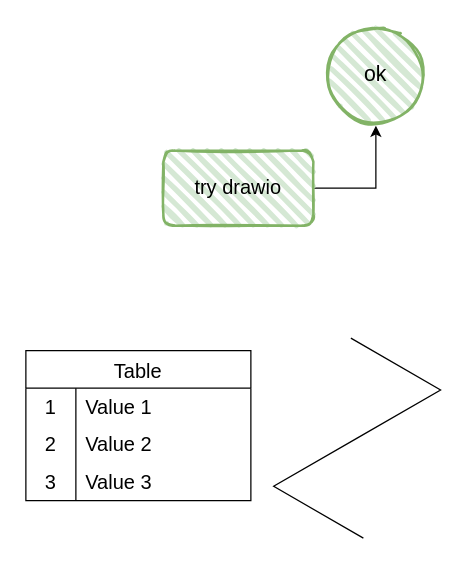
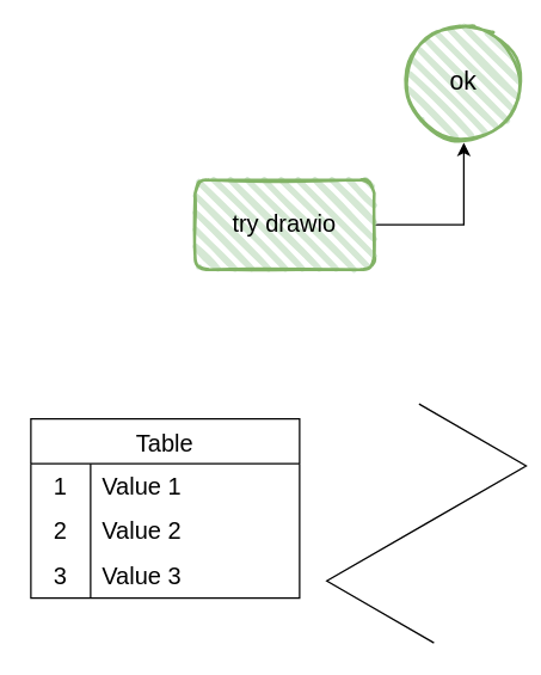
- <mxCell id="4" value="ok&lt;br&gt;" style="ellipse;whiteSpace=wrap;html=1;fontSize=17;fillColor=#d5e8d4;strokeColor=#82b366;rounded=1;strokeWidth=2;fillWeight=4;hachureGap=8;hachureAngle=45;sketch=1;" vertex="1" parent="1"><mxGeometry x="260" y="20" width="80" height="80" as="geometry" /></mxCell>
+ <mxCell id="4" value="ok&lt;br&gt;" style="ellipse;whiteSpace=wrap;html=1;fontSize=17;fillColor=#d5e8d4;strokeColor=#82b366;rounded=1;strokeWidth=2;fillWeight=4;hachureGap=8;hachureAngle=45;sketch=1;" vertex="1" parent="1"><mxGeometry x="270" y="15" width="80" height="80" as="geometry" /></mxCell>
